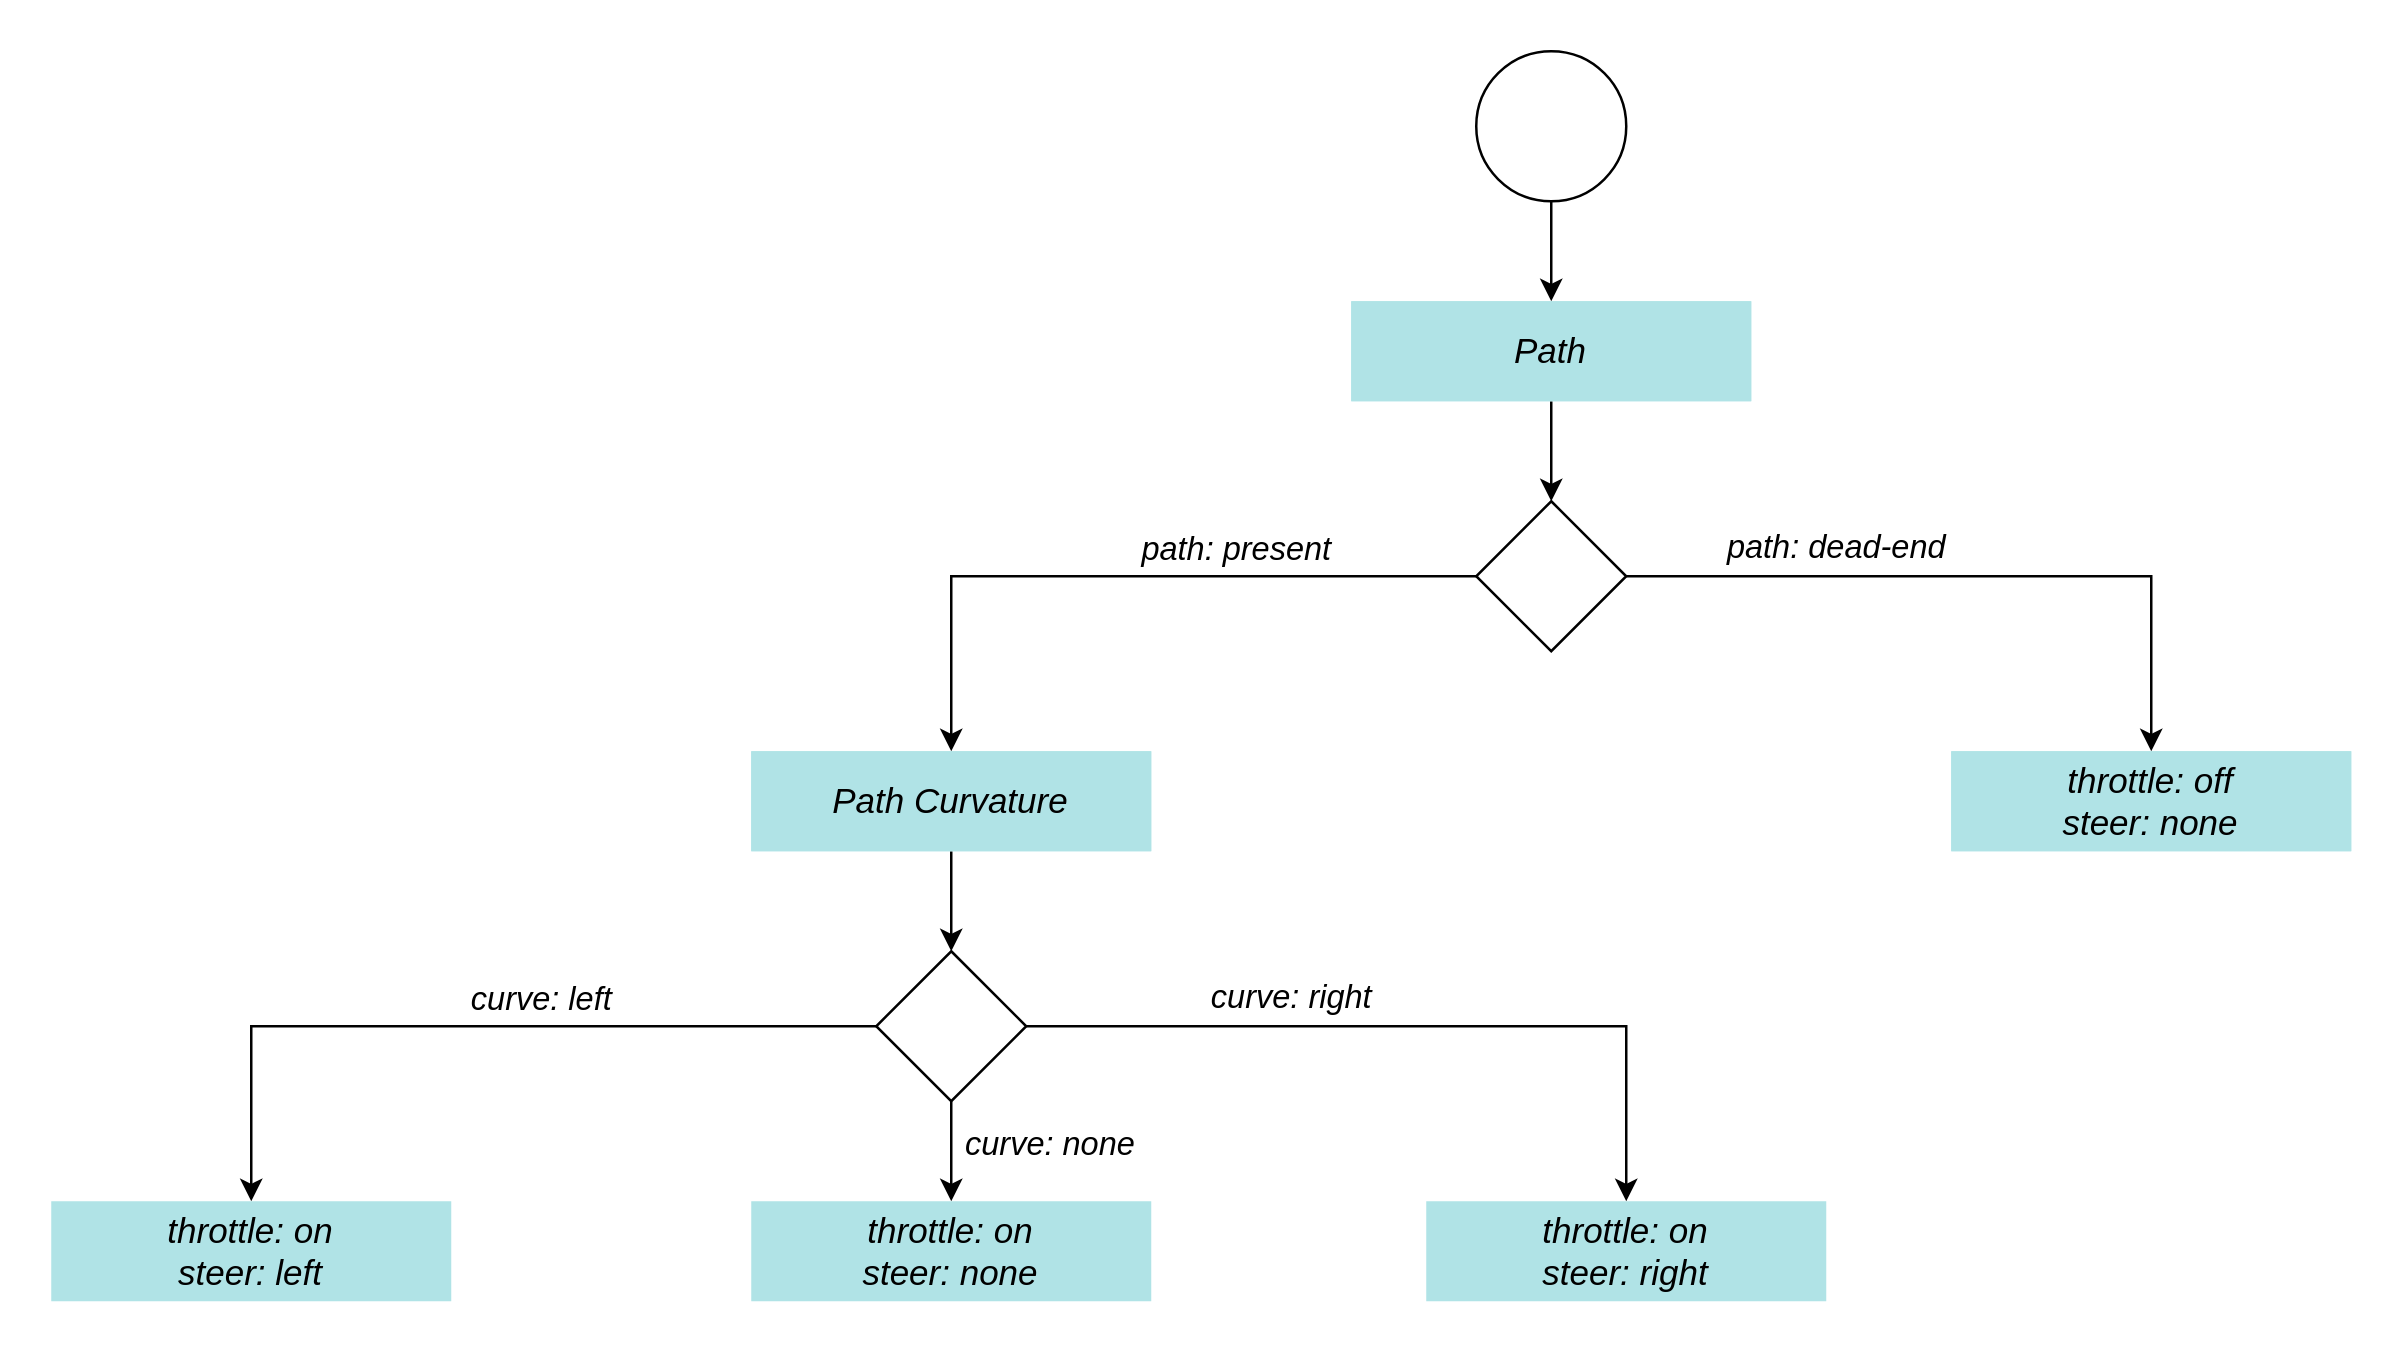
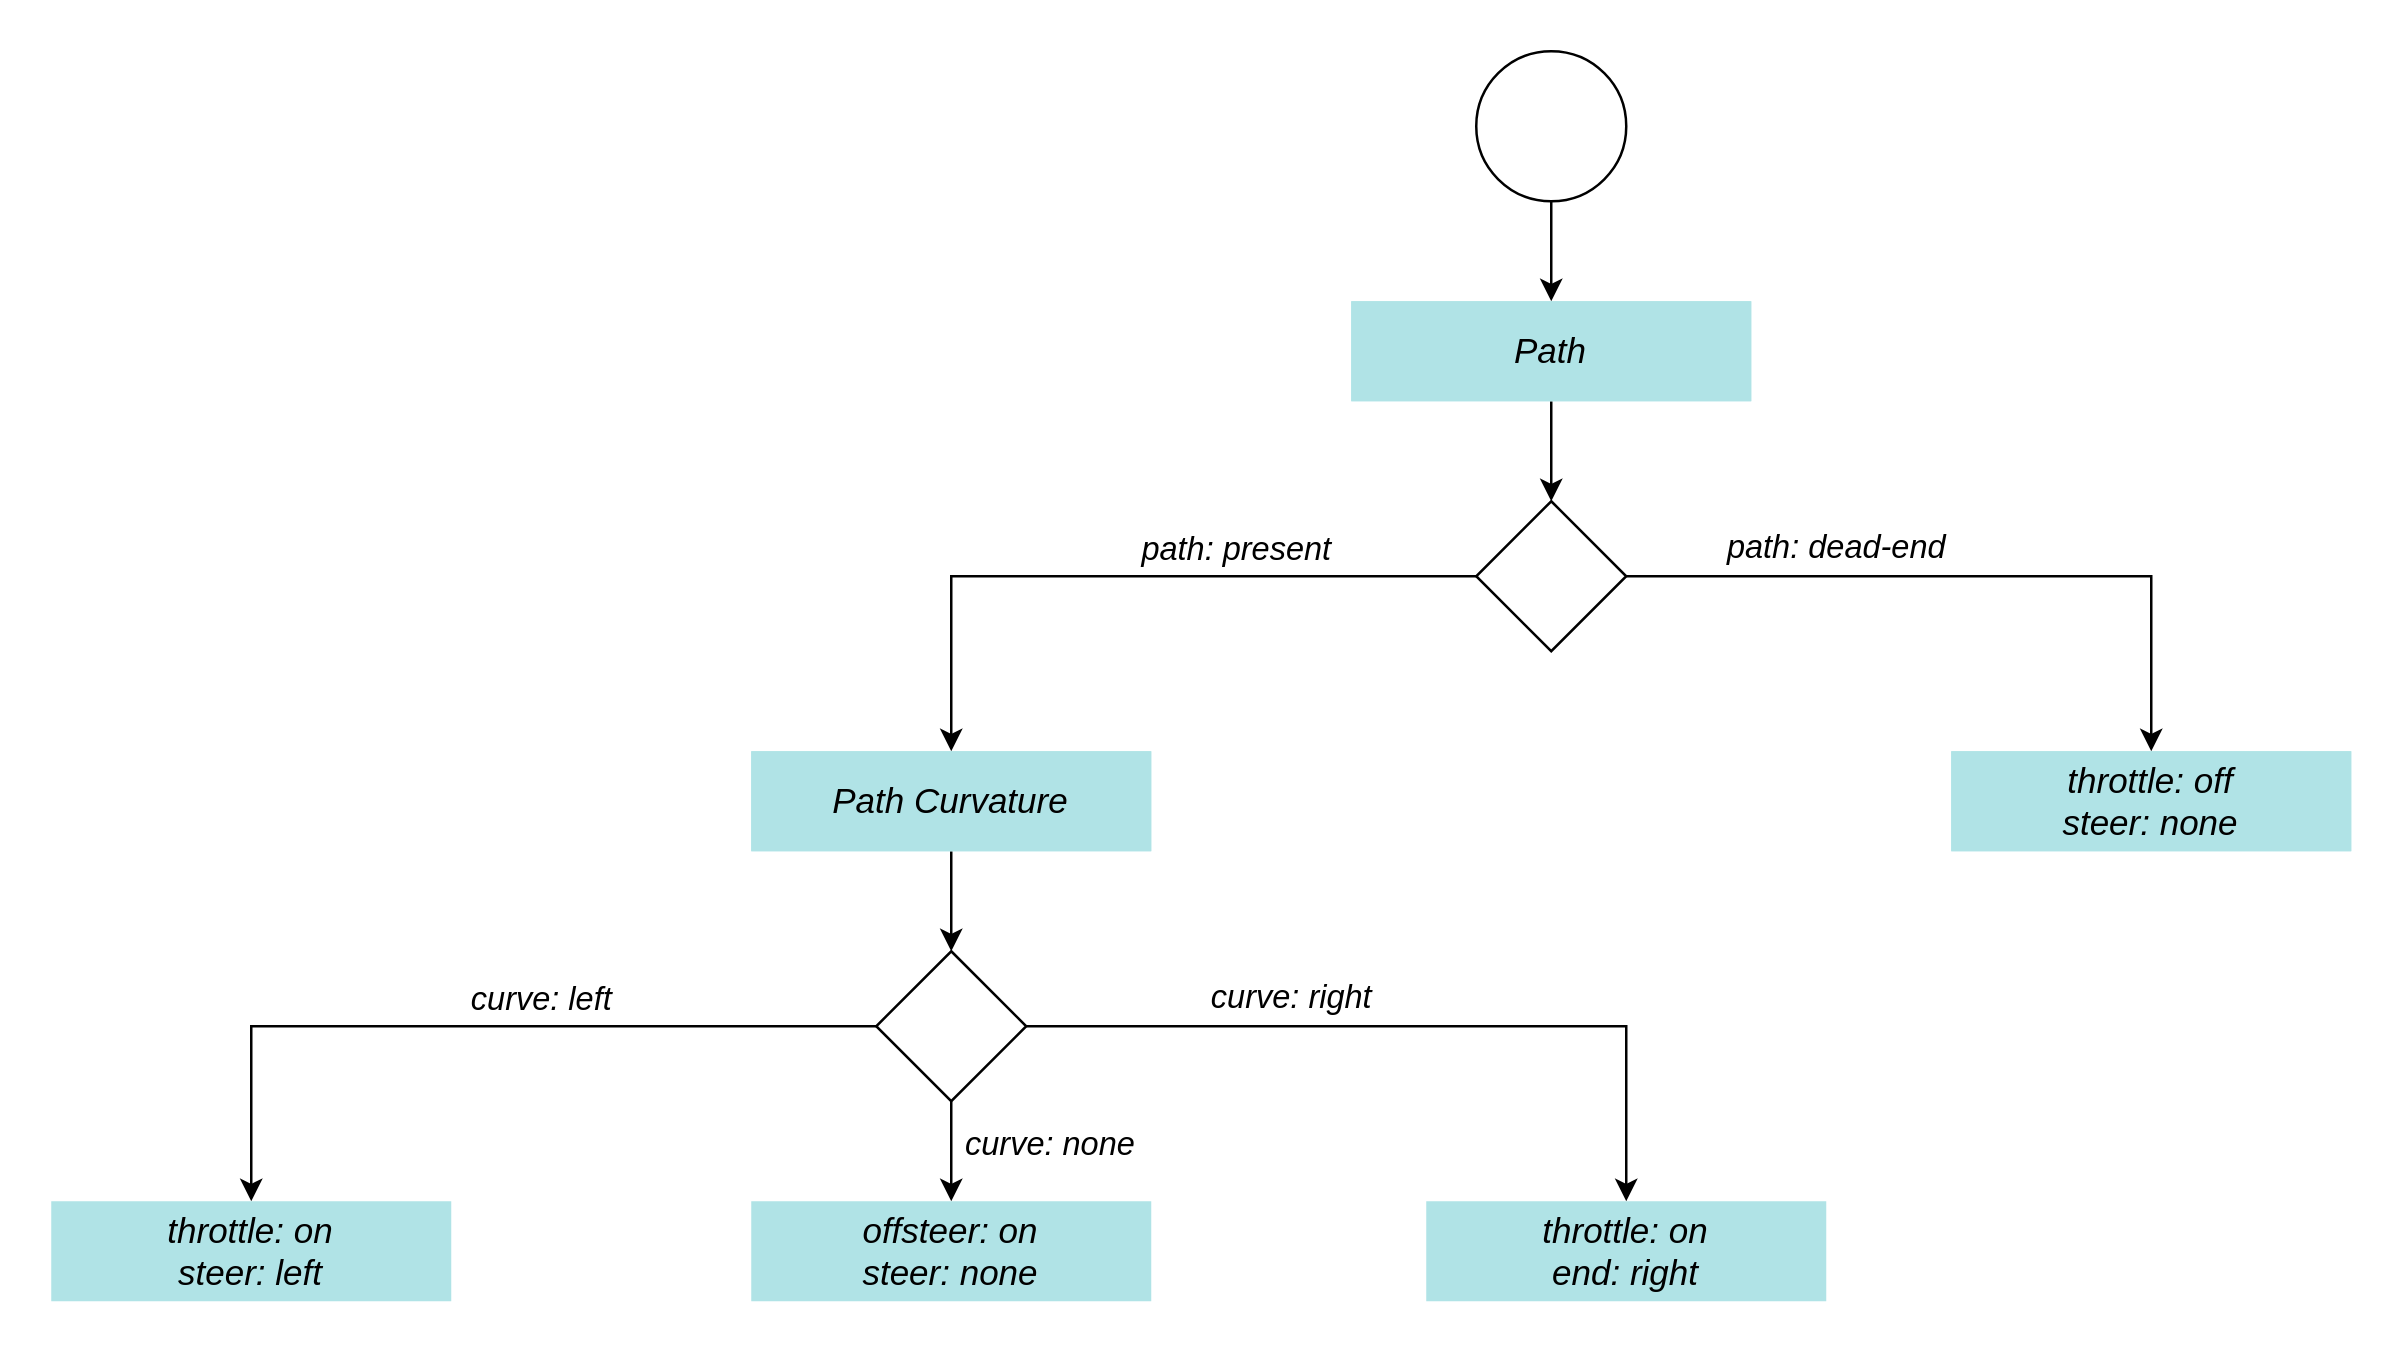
- <mxCell id="25" value="&lt;font style=&quot;font-size: 14px;&quot;&gt;throttle: on&lt;br style=&quot;font-size: 14px;&quot;&gt;steer: none&lt;br style=&quot;font-size: 14px;&quot;&gt;&lt;/font&gt;" style="rounded=0;whiteSpace=wrap;html=1;fillColor=#b0e3e6;fontStyle=2;strokeColor=none;fontSize=14;" vertex="1" parent="1"><mxGeometry x="300" y="480" width="160" height="40" as="geometry" /></mxCell>
+ <mxCell id="25" value="&lt;font style=&quot;font-size: 14px;&quot;&gt;offsteer: on&lt;br style=&quot;font-size: 14px;&quot;&gt;steer: none&lt;br style=&quot;font-size: 14px;&quot;&gt;&lt;/font&gt;" style="rounded=0;whiteSpace=wrap;html=1;fillColor=#b0e3e6;fontStyle=2;strokeColor=none;fontSize=14;" vertex="1" parent="1"><mxGeometry x="300" y="480" width="160" height="40" as="geometry" /></mxCell>
- <mxCell id="24" value="&lt;font style=&quot;font-size: 14px;&quot;&gt;throttle: on&lt;br style=&quot;font-size: 14px;&quot;&gt;steer: right&lt;br style=&quot;font-size: 14px;&quot;&gt;&lt;/font&gt;" style="rounded=0;whiteSpace=wrap;html=1;fillColor=#b0e3e6;fontStyle=2;strokeColor=none;fontSize=14;" vertex="1" parent="1"><mxGeometry x="570" y="480" width="160" height="40" as="geometry" /></mxCell>
+ <mxCell id="24" value="&lt;font style=&quot;font-size: 14px;&quot;&gt;throttle: on&lt;br style=&quot;font-size: 14px;&quot;&gt;end: right&lt;br style=&quot;font-size: 14px;&quot;&gt;&lt;/font&gt;" style="rounded=0;whiteSpace=wrap;html=1;fillColor=#b0e3e6;fontStyle=2;strokeColor=none;fontSize=14;" vertex="1" parent="1"><mxGeometry x="570" y="480" width="160" height="40" as="geometry" /></mxCell>
